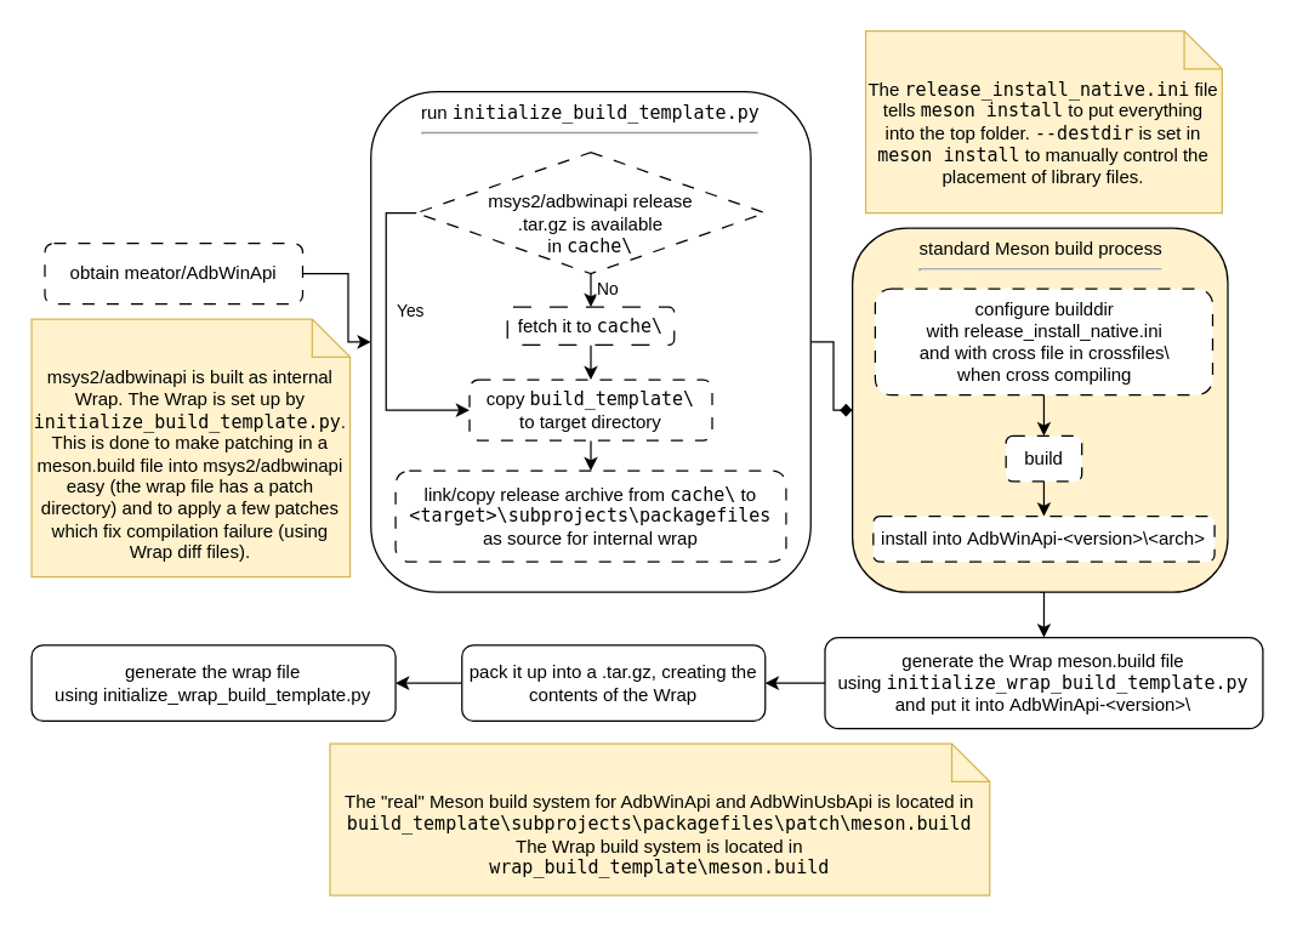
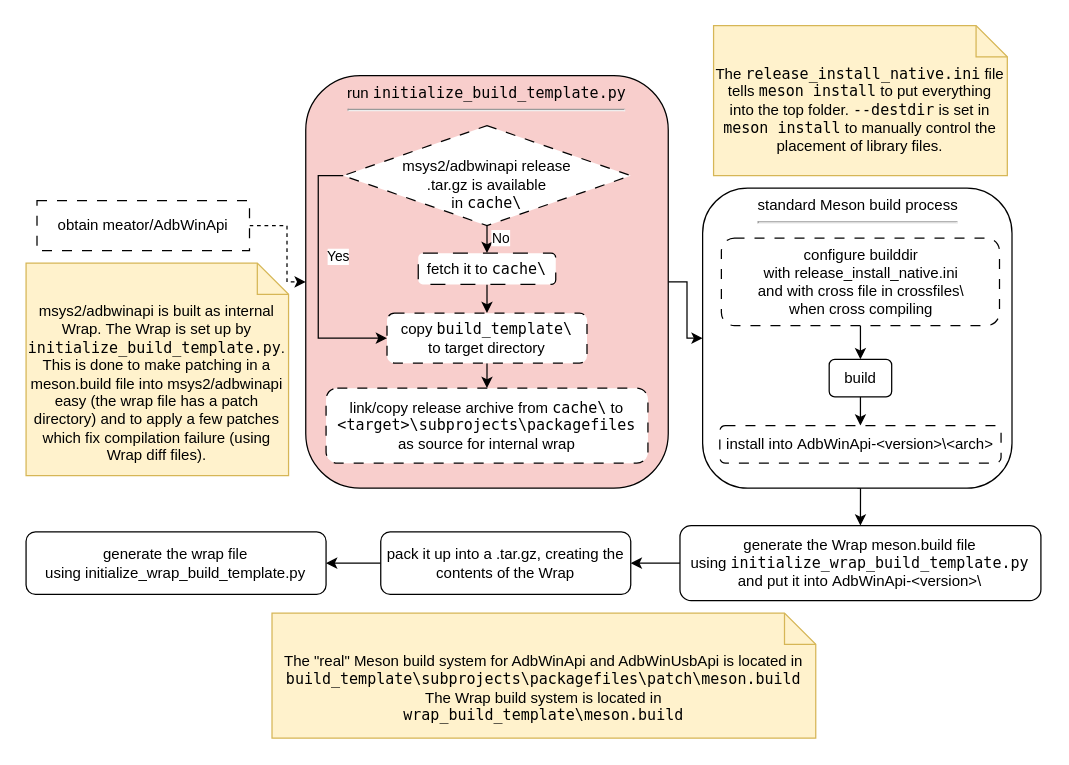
- <mxCell id="5" value="run&amp;nbsp;&lt;code&gt;initialize_build_template.py&lt;/code&gt;&lt;div&gt;&lt;hr&gt;&lt;/div&gt;" style="rounded=1;whiteSpace=wrap;html=1;verticalAlign=top;" parent="1" vertex="1"><mxGeometry x="244" y="60" width="290" height="330" as="geometry" /></mxCell>
+ <mxCell id="5" value="run&amp;nbsp;&lt;code&gt;initialize_build_template.py&lt;/code&gt;&lt;div&gt;&lt;hr&gt;&lt;/div&gt;" style="rounded=1;whiteSpace=wrap;html=1;verticalAlign=top;fillColor=#f8cecc;" parent="1" vertex="1"><mxGeometry x="244" y="60" width="290" height="330" as="geometry" /></mxCell>
- <mxCell id="3" value="obtain&amp;nbsp;meator/AdbWinApi" style="whiteSpace=wrap;html=1;dashed=1;dashPattern=8 8;rounded=1;" parent="1" vertex="1"><mxGeometry x="29" y="160" width="170" height="40" as="geometry" /></mxCell>
+ <mxCell id="3" value="obtain&amp;nbsp;meator/AdbWinApi" style="rounded=0;whiteSpace=wrap;html=1;dashed=1;dashPattern=8 8;" parent="1" vertex="1"><mxGeometry x="29" y="160" width="170" height="40" as="geometry" /></mxCell>
- <mxCell id="2" style="edgeStyle=orthogonalEdgeStyle;rounded=0;orthogonalLoop=1;jettySize=auto;html=1;exitX=1;exitY=0.5;exitDx=0;exitDy=0;entryX=0;entryY=0.5;entryDx=0;entryDy=0;" parent="1" source="3" target="5" edge="1"><mxGeometry relative="1" as="geometry"><Array as="points"><mxPoint x="229" y="180" /><mxPoint x="229" y="225" /></Array></mxGeometry></mxCell>
+ <mxCell id="2" style="edgeStyle=orthogonalEdgeStyle;rounded=0;orthogonalLoop=1;jettySize=auto;html=1;exitX=1;exitY=0.5;exitDx=0;exitDy=0;entryX=0;entryY=0.5;entryDx=0;entryDy=0;dashed=1;" parent="1" source="3" target="5" edge="1"><mxGeometry relative="1" as="geometry"><Array as="points"><mxPoint x="229" y="180" /><mxPoint x="229" y="225" /></Array></mxGeometry></mxCell>
- <mxCell id="4" style="edgeStyle=orthogonalEdgeStyle;rounded=0;orthogonalLoop=1;jettySize=auto;html=1;exitX=1;exitY=0.5;exitDx=0;exitDy=0;entryX=0;entryY=0.5;entryDx=0;entryDy=0;endArrow=diamond;" parent="1" source="5" target="17" edge="1"><mxGeometry relative="1" as="geometry"><Array as="points"><mxPoint x="549" y="225" /><mxPoint x="549" y="270" /></Array></mxGeometry></mxCell>
+ <mxCell id="4" style="edgeStyle=orthogonalEdgeStyle;rounded=0;orthogonalLoop=1;jettySize=auto;html=1;exitX=1;exitY=0.5;exitDx=0;exitDy=0;entryX=0;entryY=0.5;entryDx=0;entryDy=0;" parent="1" source="5" target="17" edge="1"><mxGeometry relative="1" as="geometry"><Array as="points"><mxPoint x="549" y="225" /><mxPoint x="549" y="270" /></Array></mxGeometry></mxCell>
- <mxCell id="17" value="standard Meson build process&lt;div&gt;&lt;hr&gt;&lt;/div&gt;" style="rounded=1;whiteSpace=wrap;html=1;verticalAlign=top;fillColor=#fff2cc;" parent="1" vertex="1"><mxGeometry x="561.5" y="150" width="247.5" height="240" as="geometry" /></mxCell>
+ <mxCell id="17" value="standard Meson build process&lt;div&gt;&lt;hr&gt;&lt;/div&gt;" style="rounded=1;whiteSpace=wrap;html=1;verticalAlign=top;" parent="1" vertex="1"><mxGeometry x="561.5" y="150" width="247.5" height="240" as="geometry" /></mxCell>
- <mxCell id="21" value="build" style="rounded=1;whiteSpace=wrap;html=1;dashed=1;dashPattern=8 8;" parent="1" vertex="1"><mxGeometry x="662.75" y="287" width="50" height="30" as="geometry" /></mxCell>
+ <mxCell id="21" value="build" style="rounded=1;whiteSpace=wrap;html=1;dashed=0;dashPattern=8 8;" parent="1" vertex="1"><mxGeometry x="662.75" y="287" width="50" height="30" as="geometry" /></mxCell>
